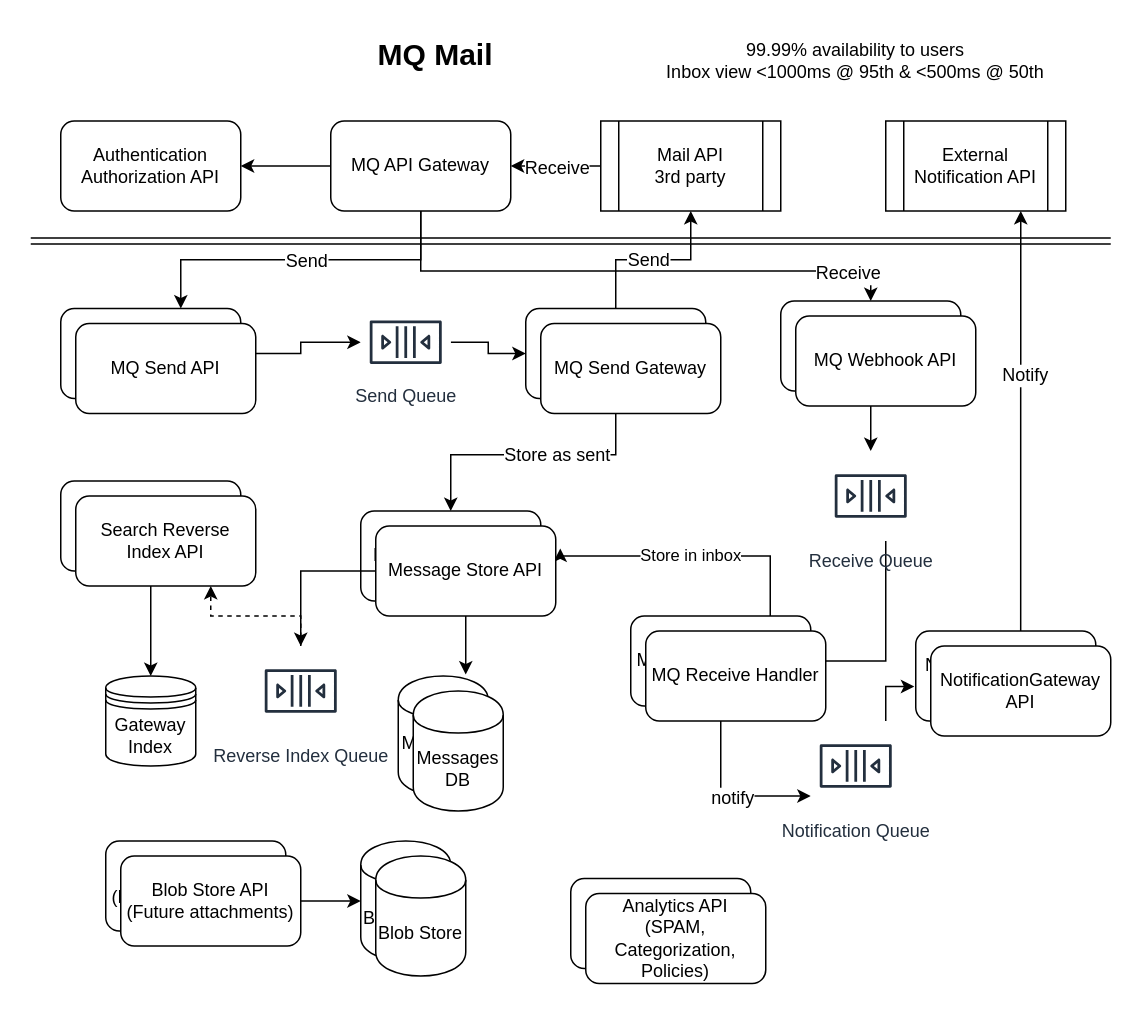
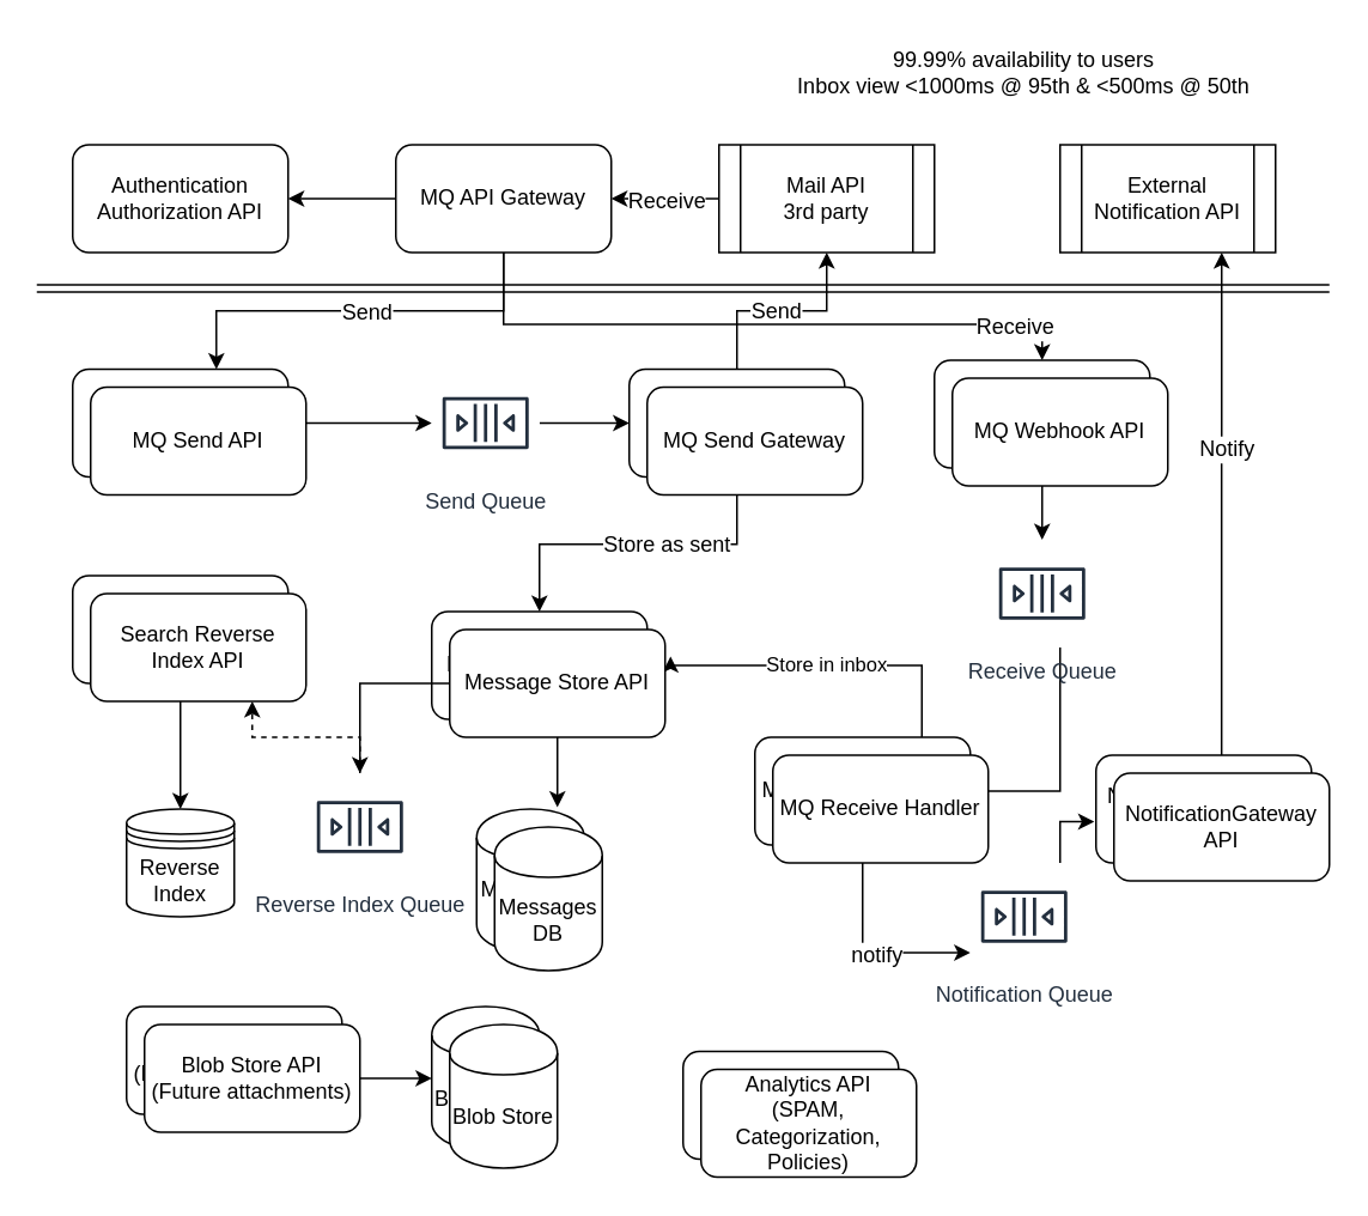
- <mxCell id="2" value="&lt;font style=&quot;font-size: 20px&quot;&gt;&lt;b&gt;MQ Mail&lt;/b&gt;&lt;/font&gt;" style="text;html=1;strokeColor=none;fillColor=none;align=center;verticalAlign=middle;whiteSpace=wrap;rounded=0;" parent="1" vertex="1"><mxGeometry x="220" y="20" width="140" height="30" as="geometry" /></mxCell>
- <mxCell id="10" value="Send Queue" style="outlineConnect=0;fontColor=#232F3E;gradientColor=none;strokeColor=#232F3E;fillColor=#ffffff;dashed=0;verticalLabelPosition=bottom;verticalAlign=top;align=center;html=1;fontSize=12;fontStyle=0;aspect=fixed;shape=mxgraph.aws4.resourceIcon;resIcon=mxgraph.aws4.queue;" parent="1" vertex="1"><mxGeometry x="240" y="205" width="60" height="45" as="geometry" /></mxCell>
+ <mxCell id="10" value="Send Queue" style="outlineConnect=0;fontColor=#232F3E;gradientColor=none;strokeColor=#232F3E;fillColor=#ffffff;dashed=0;verticalLabelPosition=bottom;verticalAlign=top;align=center;html=1;fontSize=12;fontStyle=0;aspect=fixed;shape=mxgraph.aws4.resourceIcon;resIcon=mxgraph.aws4.queue;" parent="1" vertex="1"><mxGeometry x="240" y="205" width="60" height="60" as="geometry" /></mxCell>
- <mxCell id="51" value="Gateway Index" style="shape=datastore;whiteSpace=wrap;html=1;" parent="1" vertex="1"><mxGeometry x="70" y="450" width="60" height="60" as="geometry" /></mxCell>
+ <mxCell id="51" value="Reverse Index" style="shape=datastore;whiteSpace=wrap;html=1;" parent="1" vertex="1"><mxGeometry x="70" y="450" width="60" height="60" as="geometry" /></mxCell>
